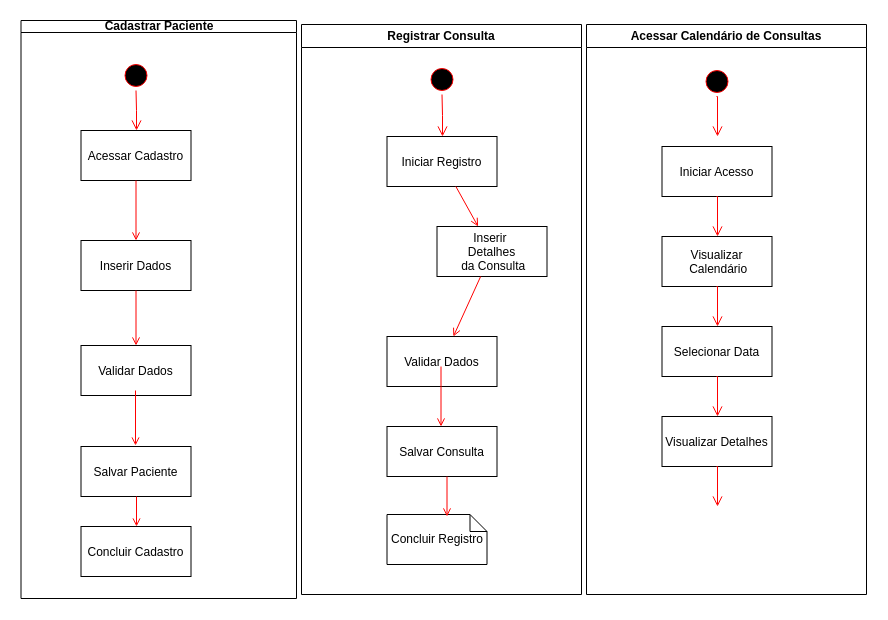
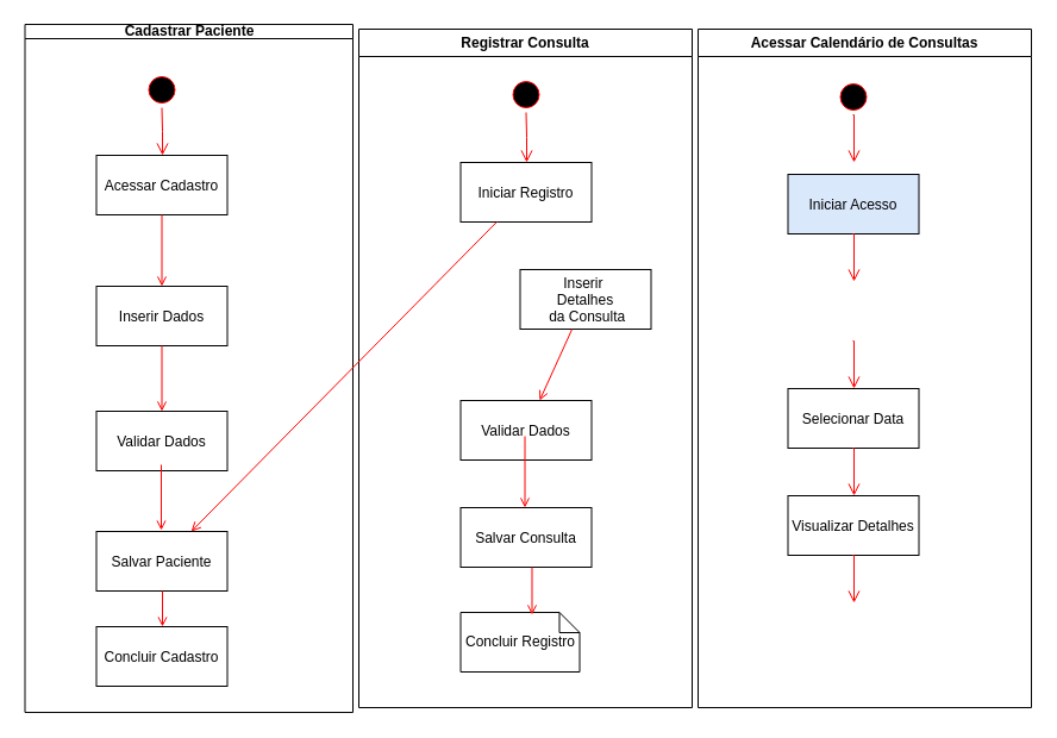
- <mxCell id="30" value="Iniciar Acesso" style="" vertex="1" parent="26"><mxGeometry x="75.5" y="122" width="110" height="50" as="geometry" /></mxCell>
+ <mxCell id="30" value="Iniciar Acesso" style="fillColor=#dae8fc;" vertex="1" parent="26"><mxGeometry x="75.5" y="122" width="110" height="50" as="geometry" /></mxCell>
- <mxCell id="19" value="" style="endArrow=open;strokeColor=#FF0000;endFill=1;rounded=0" parent="14" source="17" target="18" edge="1"><mxGeometry relative="1" as="geometry" /></mxCell>
+ <mxCell id="19" value="" style="endArrow=open;strokeColor=#FF0000;endFill=1;rounded=0;" parent="14" source="17" target="11" edge="1"><mxGeometry relative="1" as="geometry" /></mxCell>
- <mxCell id="32" value="Visualizar&#10; Calendário" style="" vertex="1" parent="26"><mxGeometry x="75.5" y="212" width="110" height="50" as="geometry" /></mxCell>
